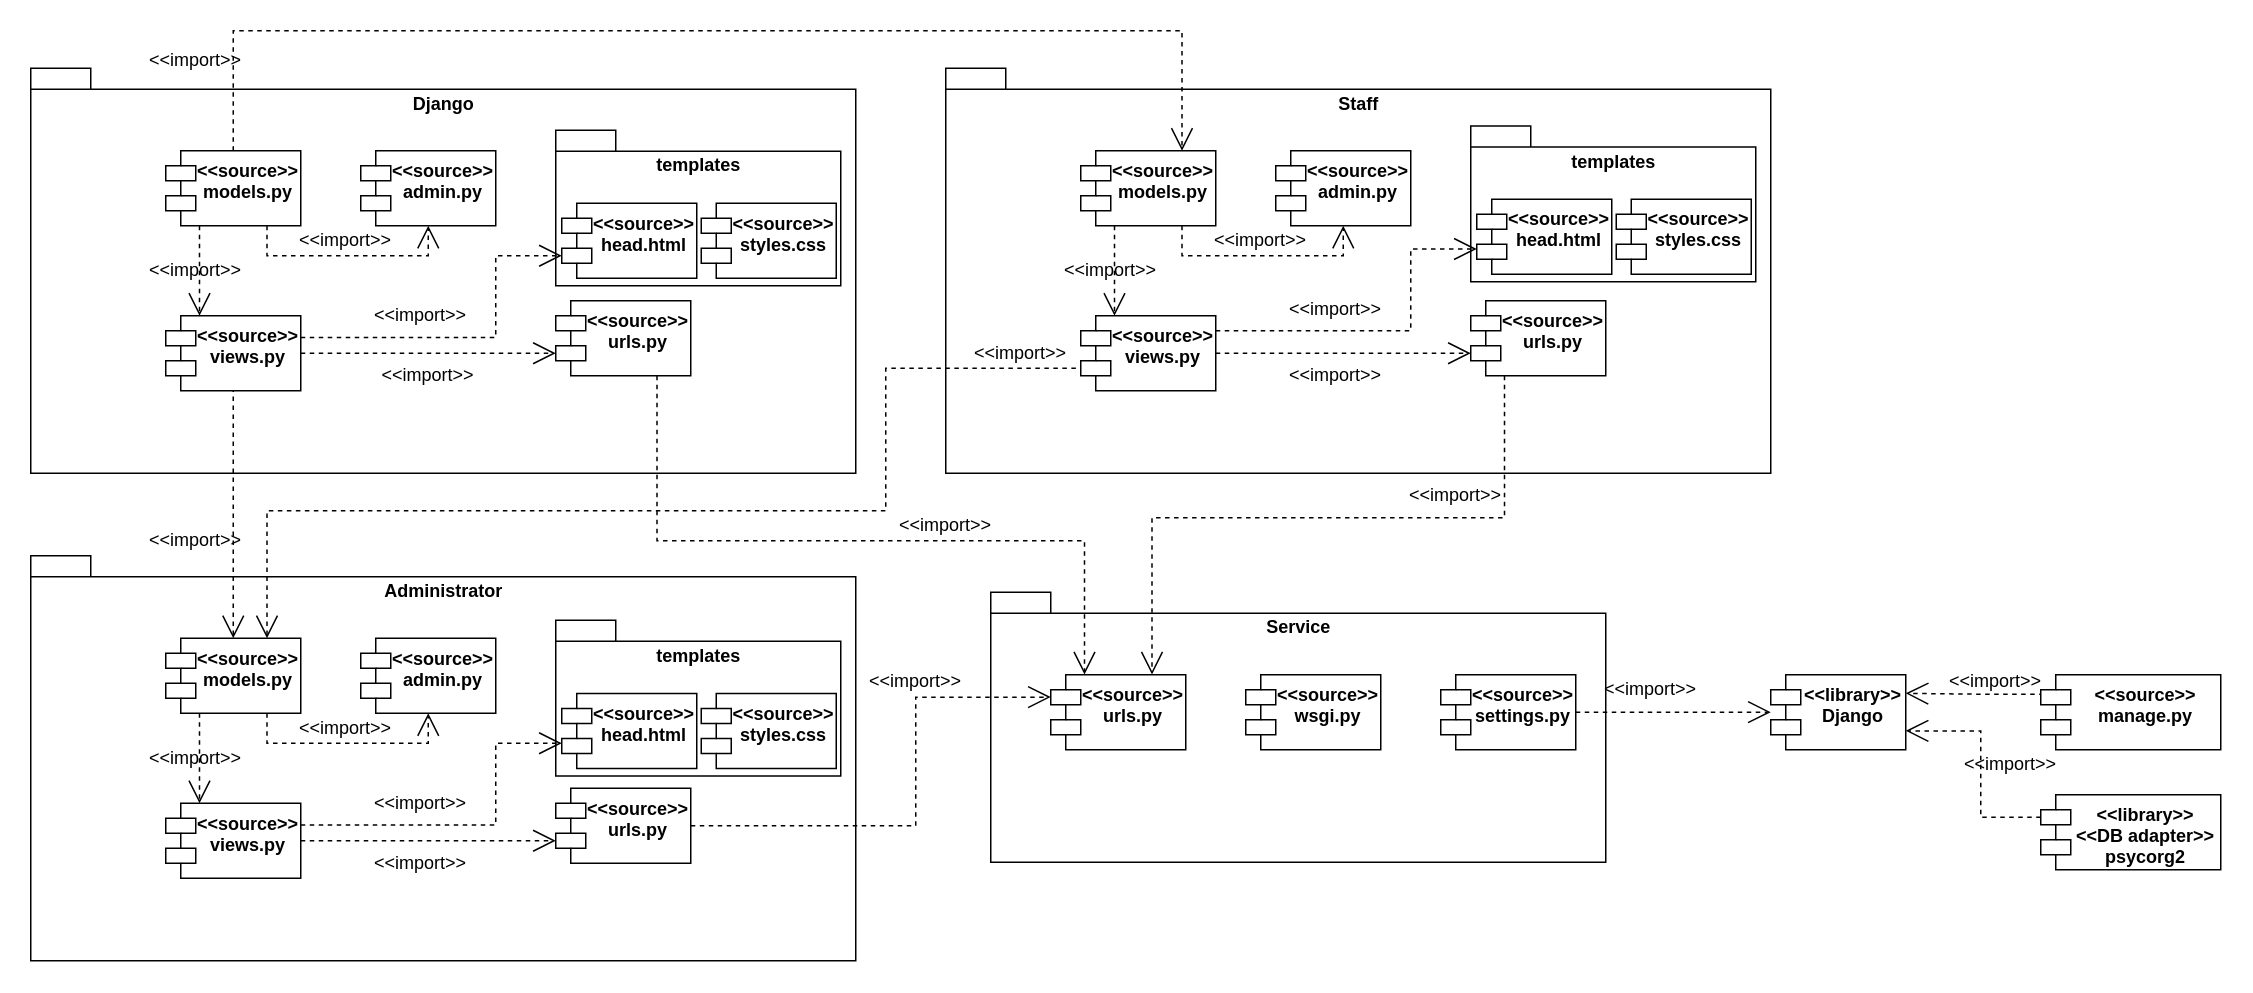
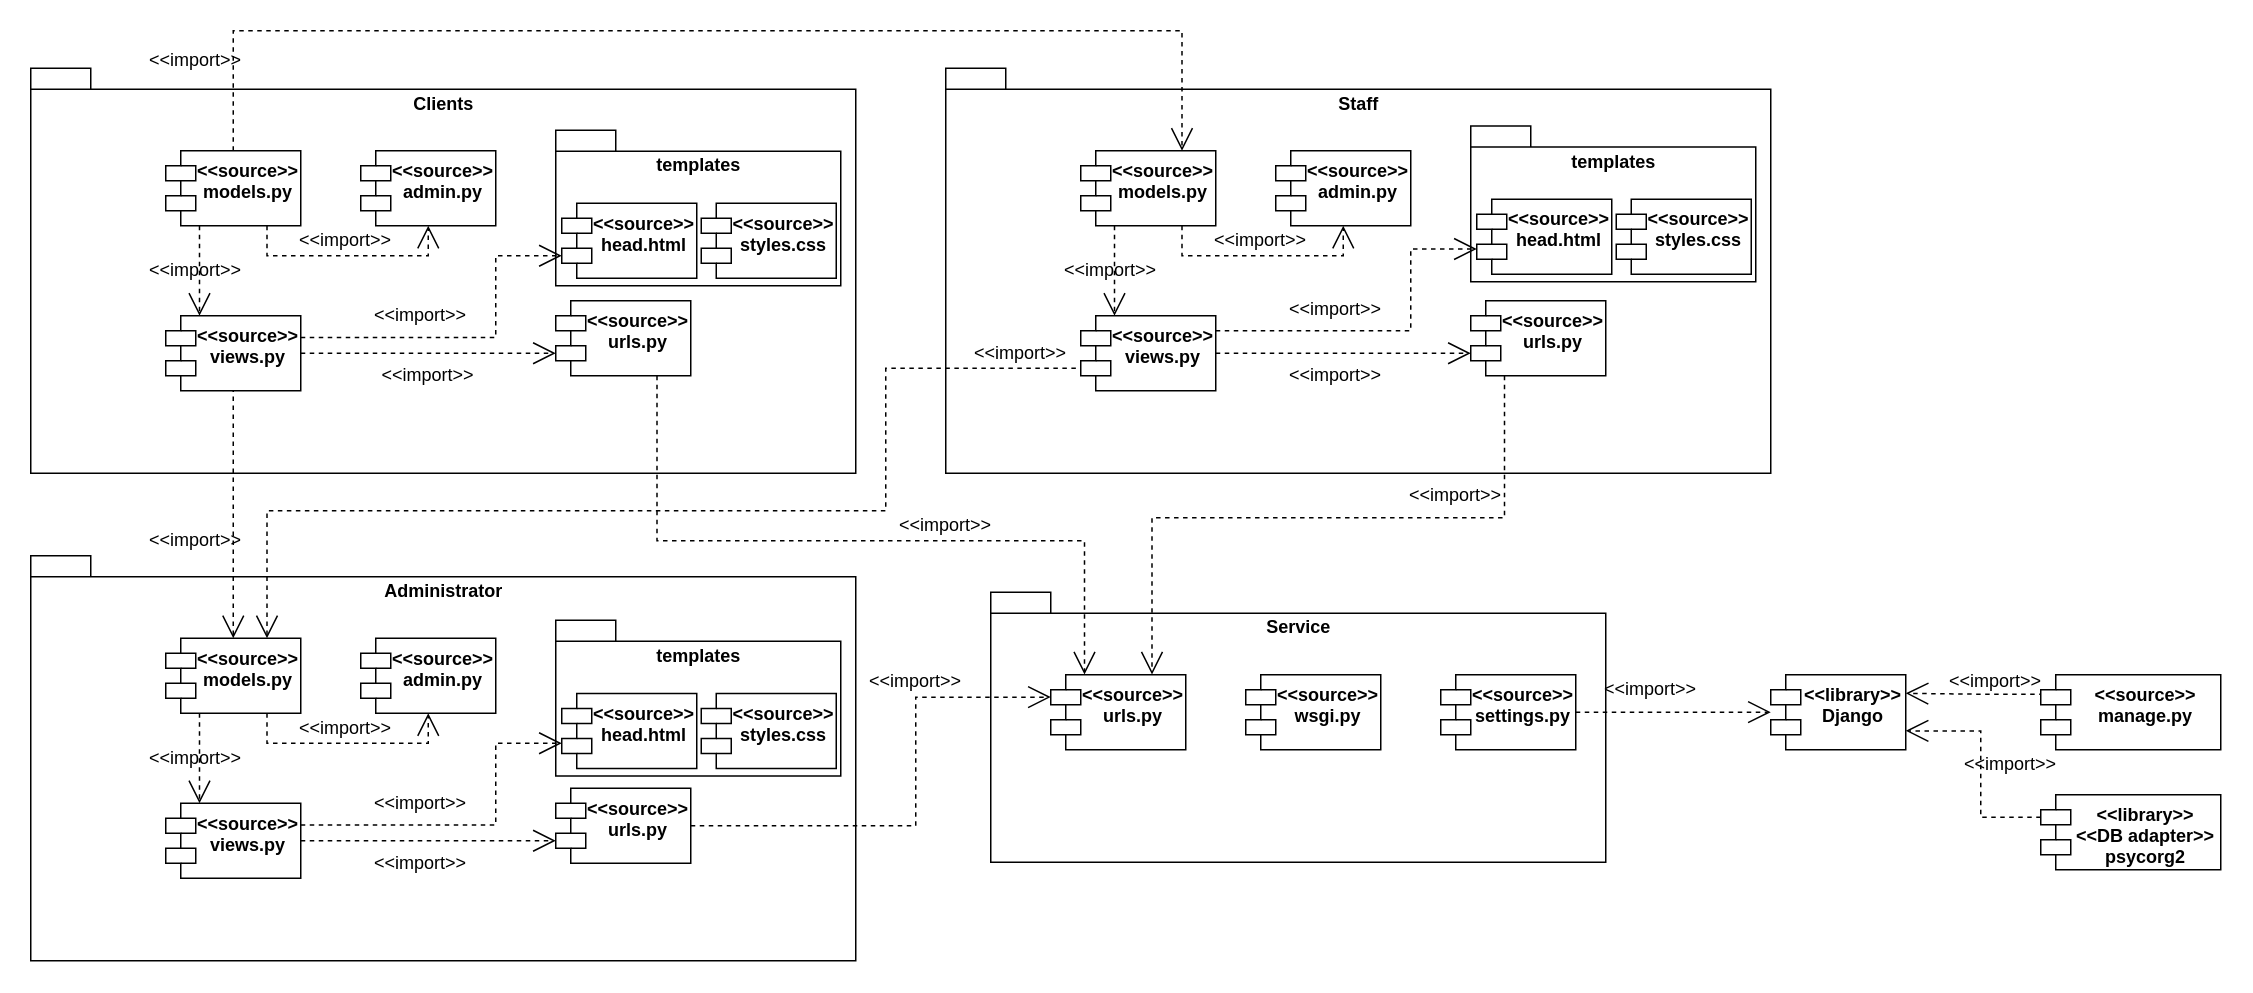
- <mxCell id="2" value="&lt;span style=&quot;background-color: rgb(255 , 255 , 255)&quot;&gt;Django&lt;br&gt;&lt;/span&gt;" style="shape=folder;fontStyle=1;spacingTop=10;tabWidth=40;tabHeight=14;tabPosition=left;html=1;fillColor=none;align=center;verticalAlign=top;" parent="1" vertex="1"><mxGeometry x="20" y="45" width="550" height="270" as="geometry" /></mxCell>
+ <mxCell id="2" value="&lt;span style=&quot;background-color: rgb(255 , 255 , 255)&quot;&gt;Clients&lt;br&gt;&lt;/span&gt;" style="shape=folder;fontStyle=1;spacingTop=10;tabWidth=40;tabHeight=14;tabPosition=left;html=1;fillColor=none;align=center;verticalAlign=top;" parent="1" vertex="1"><mxGeometry x="20" y="45" width="550" height="270" as="geometry" /></mxCell>
